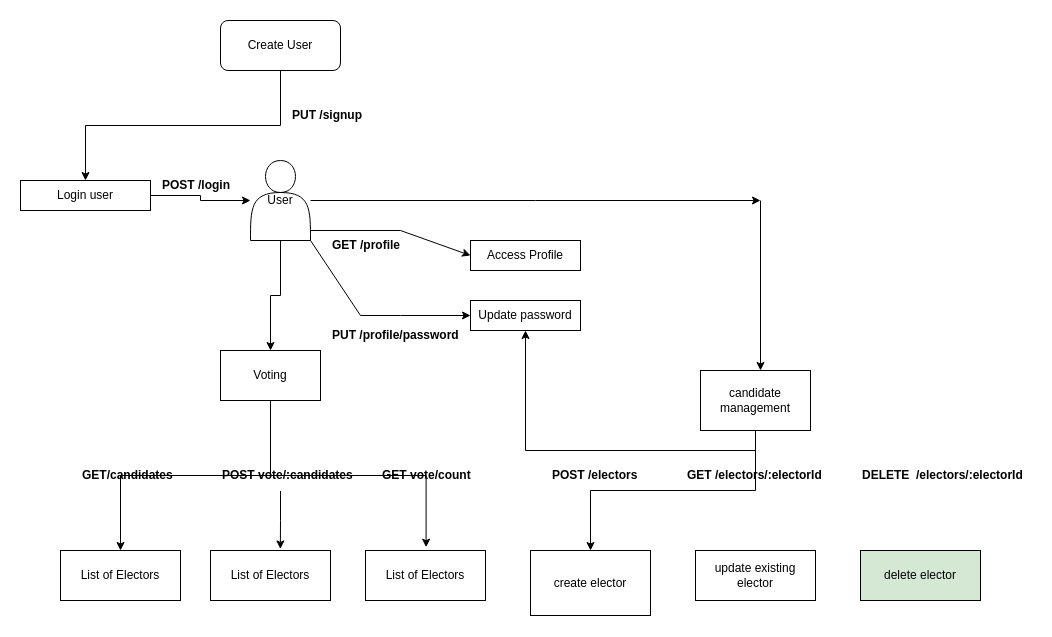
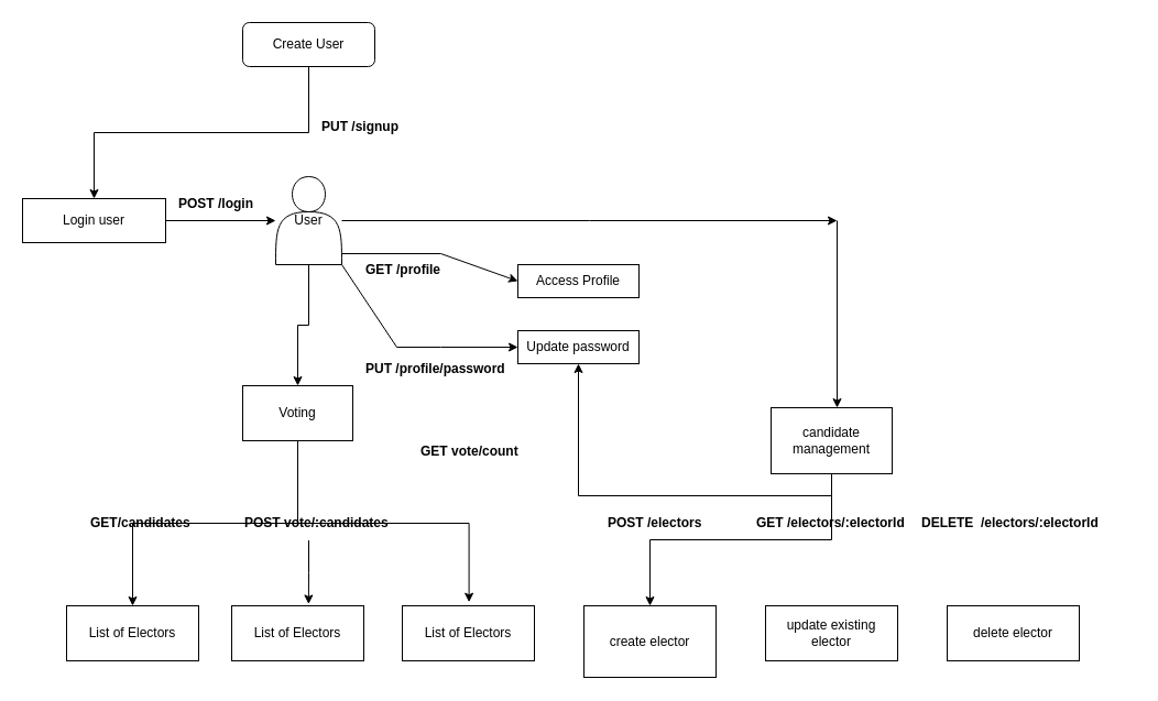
- <mxCell id="3" value="Create User" style="rounded=1;whiteSpace=wrap;html=1;" vertex="1" parent="1"><mxGeometry x="220" y="20" width="120" height="50" as="geometry" /></mxCell>
+ <mxCell id="3" value="Create User" style="rounded=1;whiteSpace=wrap;html=1;" vertex="1" parent="1"><mxGeometry x="220" y="20" width="120" height="40" as="geometry" /></mxCell>
- <mxCell id="5" value="Login user" style="rounded=0;whiteSpace=wrap;html=1;" vertex="1" parent="1"><mxGeometry x="20" y="180" width="130" height="30" as="geometry" /></mxCell>
+ <mxCell id="5" value="Login user" style="rounded=0;whiteSpace=wrap;html=1;" vertex="1" parent="1"><mxGeometry x="20" y="180" width="130" height="40" as="geometry" /></mxCell>
- <mxCell id="18" value="&lt;h1 style=&quot;margin-top: 0px;&quot;&gt;&lt;span style=&quot;font-size: 12px;&quot;&gt;GET vote/count&lt;/span&gt;&lt;/h1&gt;" style="text;html=1;whiteSpace=wrap;overflow=hidden;rounded=0;" vertex="1" parent="1"><mxGeometry x="380" y="450" width="110" height="40" as="geometry" /></mxCell>
+ <mxCell id="18" value="&lt;h1 style=&quot;margin-top: 0px;&quot;&gt;&lt;span style=&quot;font-size: 12px;&quot;&gt;GET vote/count&lt;/span&gt;&lt;/h1&gt;" style="text;html=1;whiteSpace=wrap;overflow=hidden;rounded=0;" vertex="1" parent="1"><mxGeometry x="380" y="385" width="110" height="40" as="geometry" /></mxCell>
- <mxCell id="28" value="&lt;h1 style=&quot;margin-top: 0px;&quot;&gt;&lt;span style=&quot;font-size: 12px;&quot;&gt;DELETE&amp;nbsp; /electors/:electorId&lt;/span&gt;&lt;/h1&gt;" style="text;html=1;whiteSpace=wrap;overflow=hidden;rounded=0;" vertex="1" parent="1"><mxGeometry x="860" y="450" width="170" height="40" as="geometry" /></mxCell>
+ <mxCell id="28" value="&lt;h1 style=&quot;margin-top: 0px;&quot;&gt;&lt;span style=&quot;font-size: 12px;&quot;&gt;DELETE&amp;nbsp; /electors/:electorId&lt;/span&gt;&lt;/h1&gt;" style="text;html=1;whiteSpace=wrap;overflow=hidden;rounded=0;" vertex="1" parent="1"><mxGeometry x="835" y="450" width="170" height="40" as="geometry" /></mxCell>
- <mxCell id="23" value="delete elector" style="rounded=0;whiteSpace=wrap;html=1;fillColor=#d5e8d4;" vertex="1" parent="1"><mxGeometry x="860" y="550" width="120" height="50" as="geometry" /></mxCell>
+ <mxCell id="23" value="delete elector" style="rounded=0;whiteSpace=wrap;html=1;" vertex="1" parent="1"><mxGeometry x="860" y="550" width="120" height="50" as="geometry" /></mxCell>
